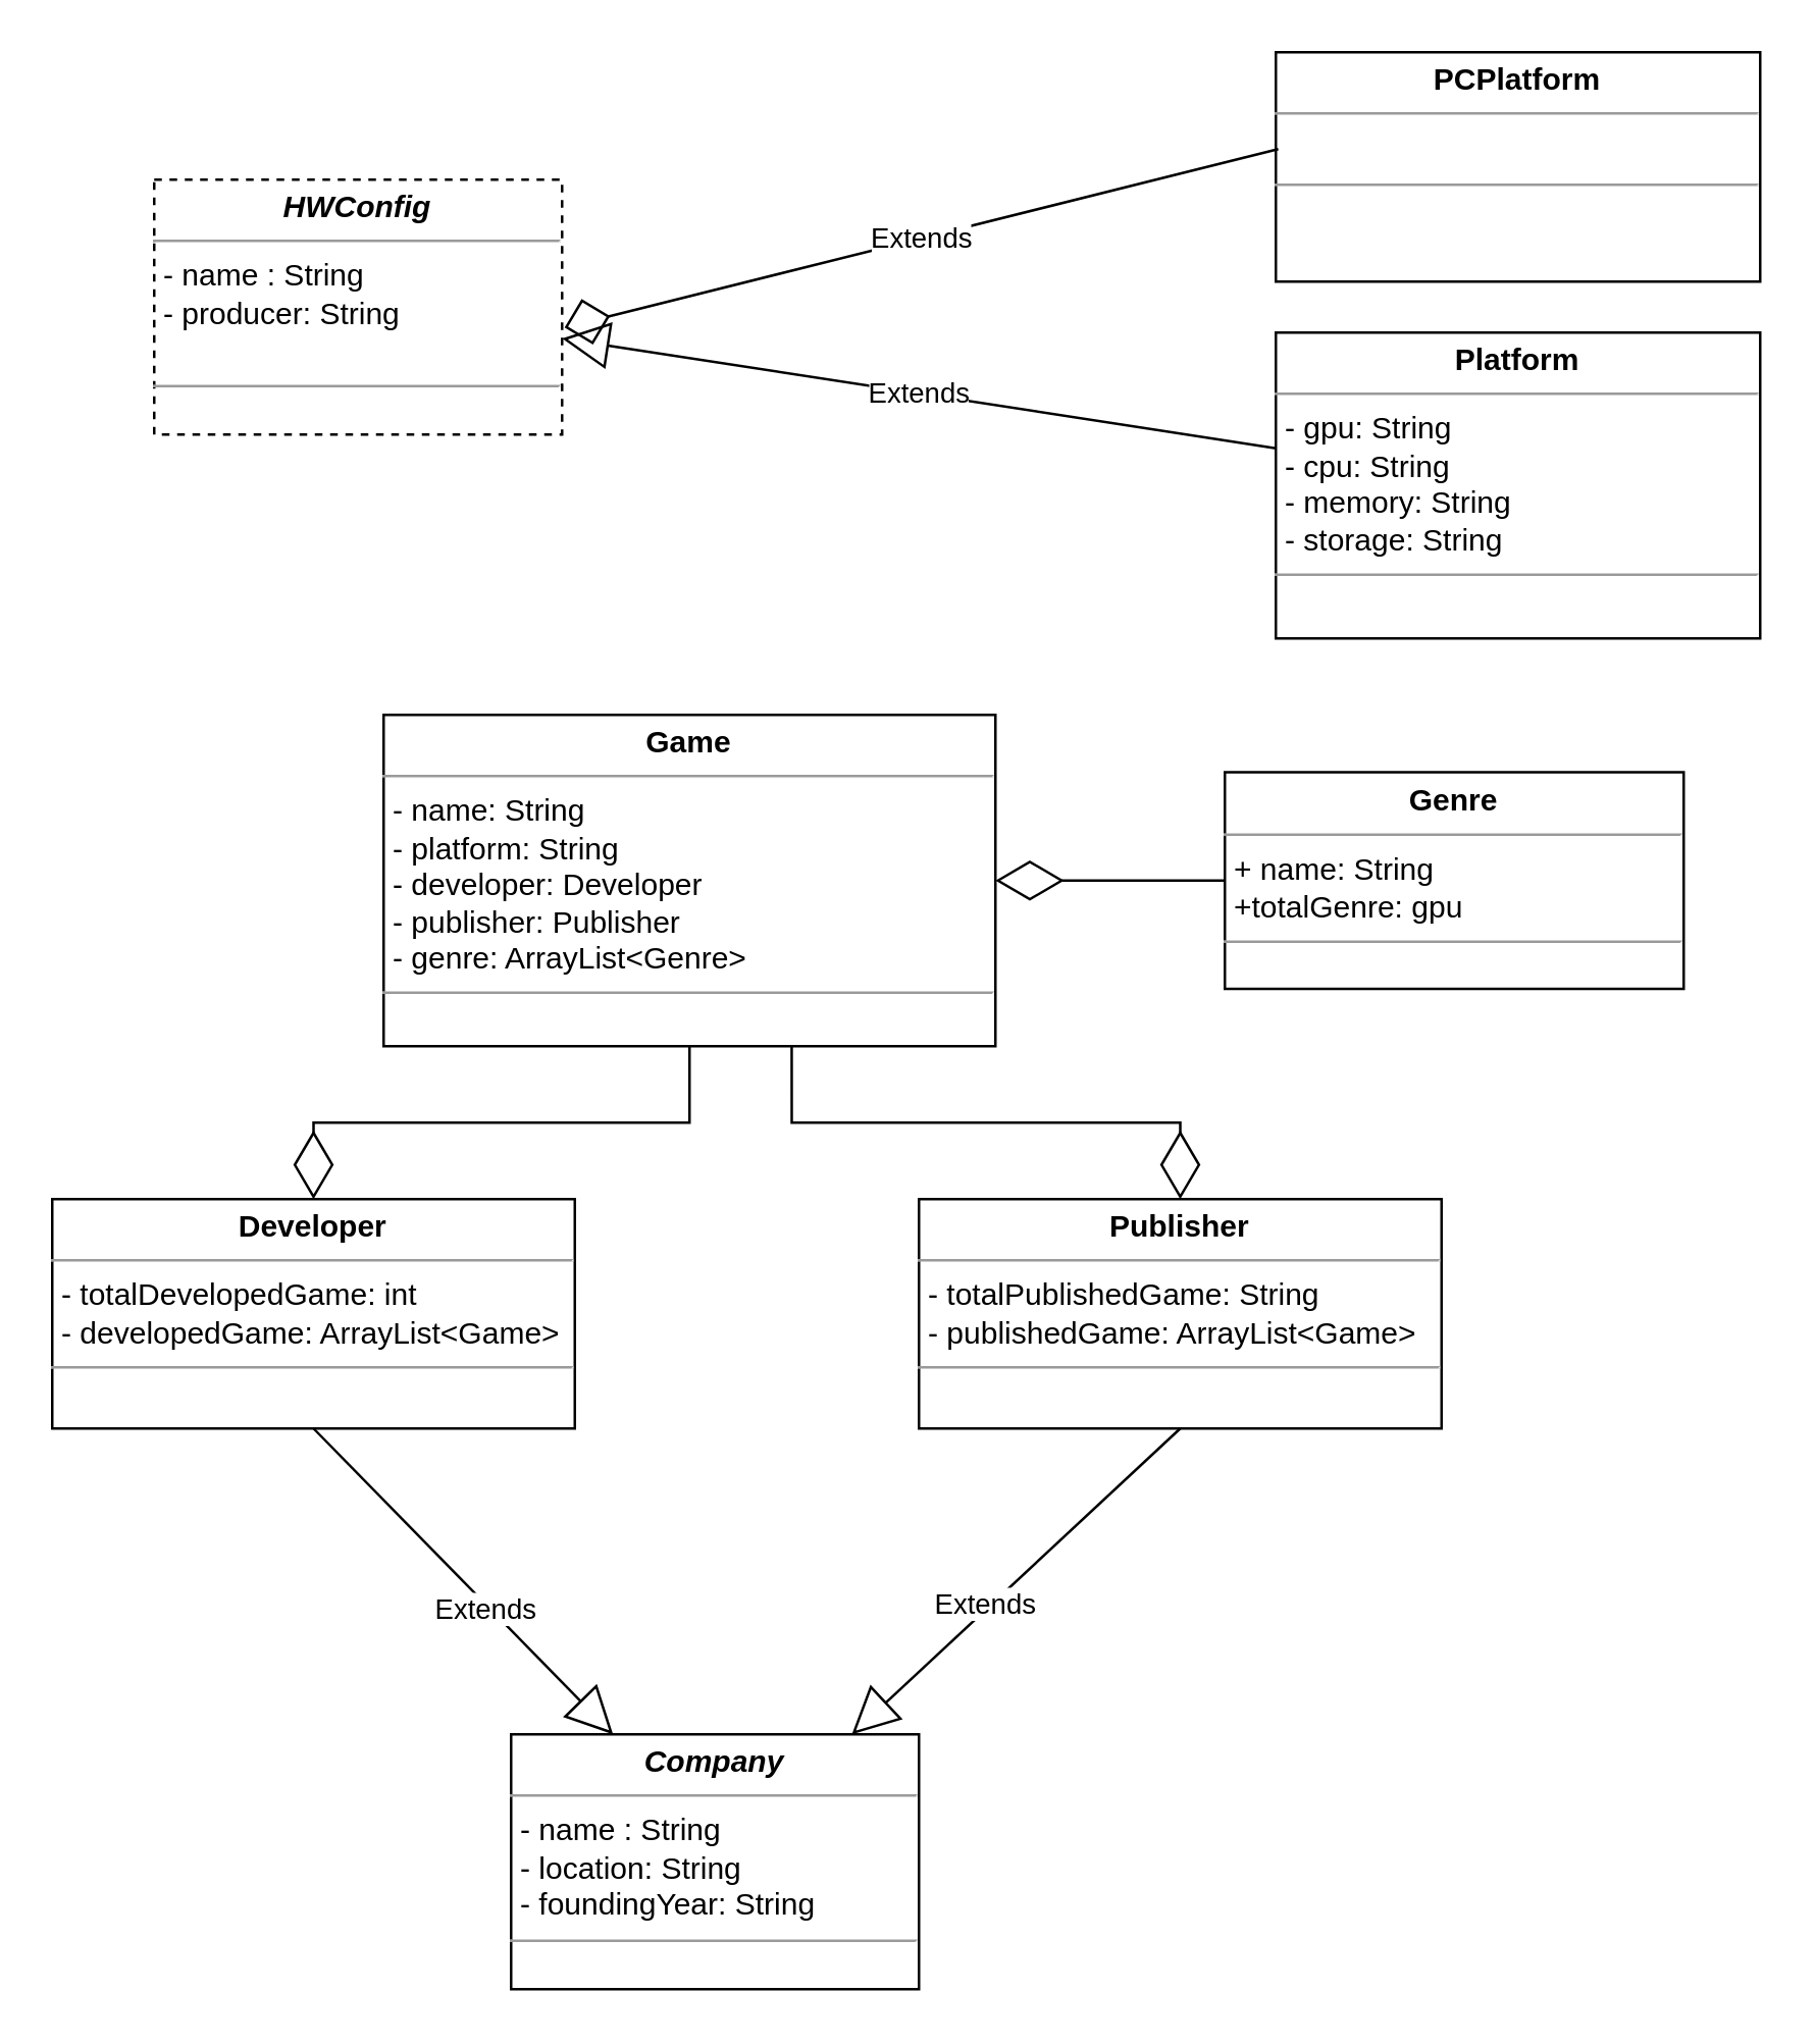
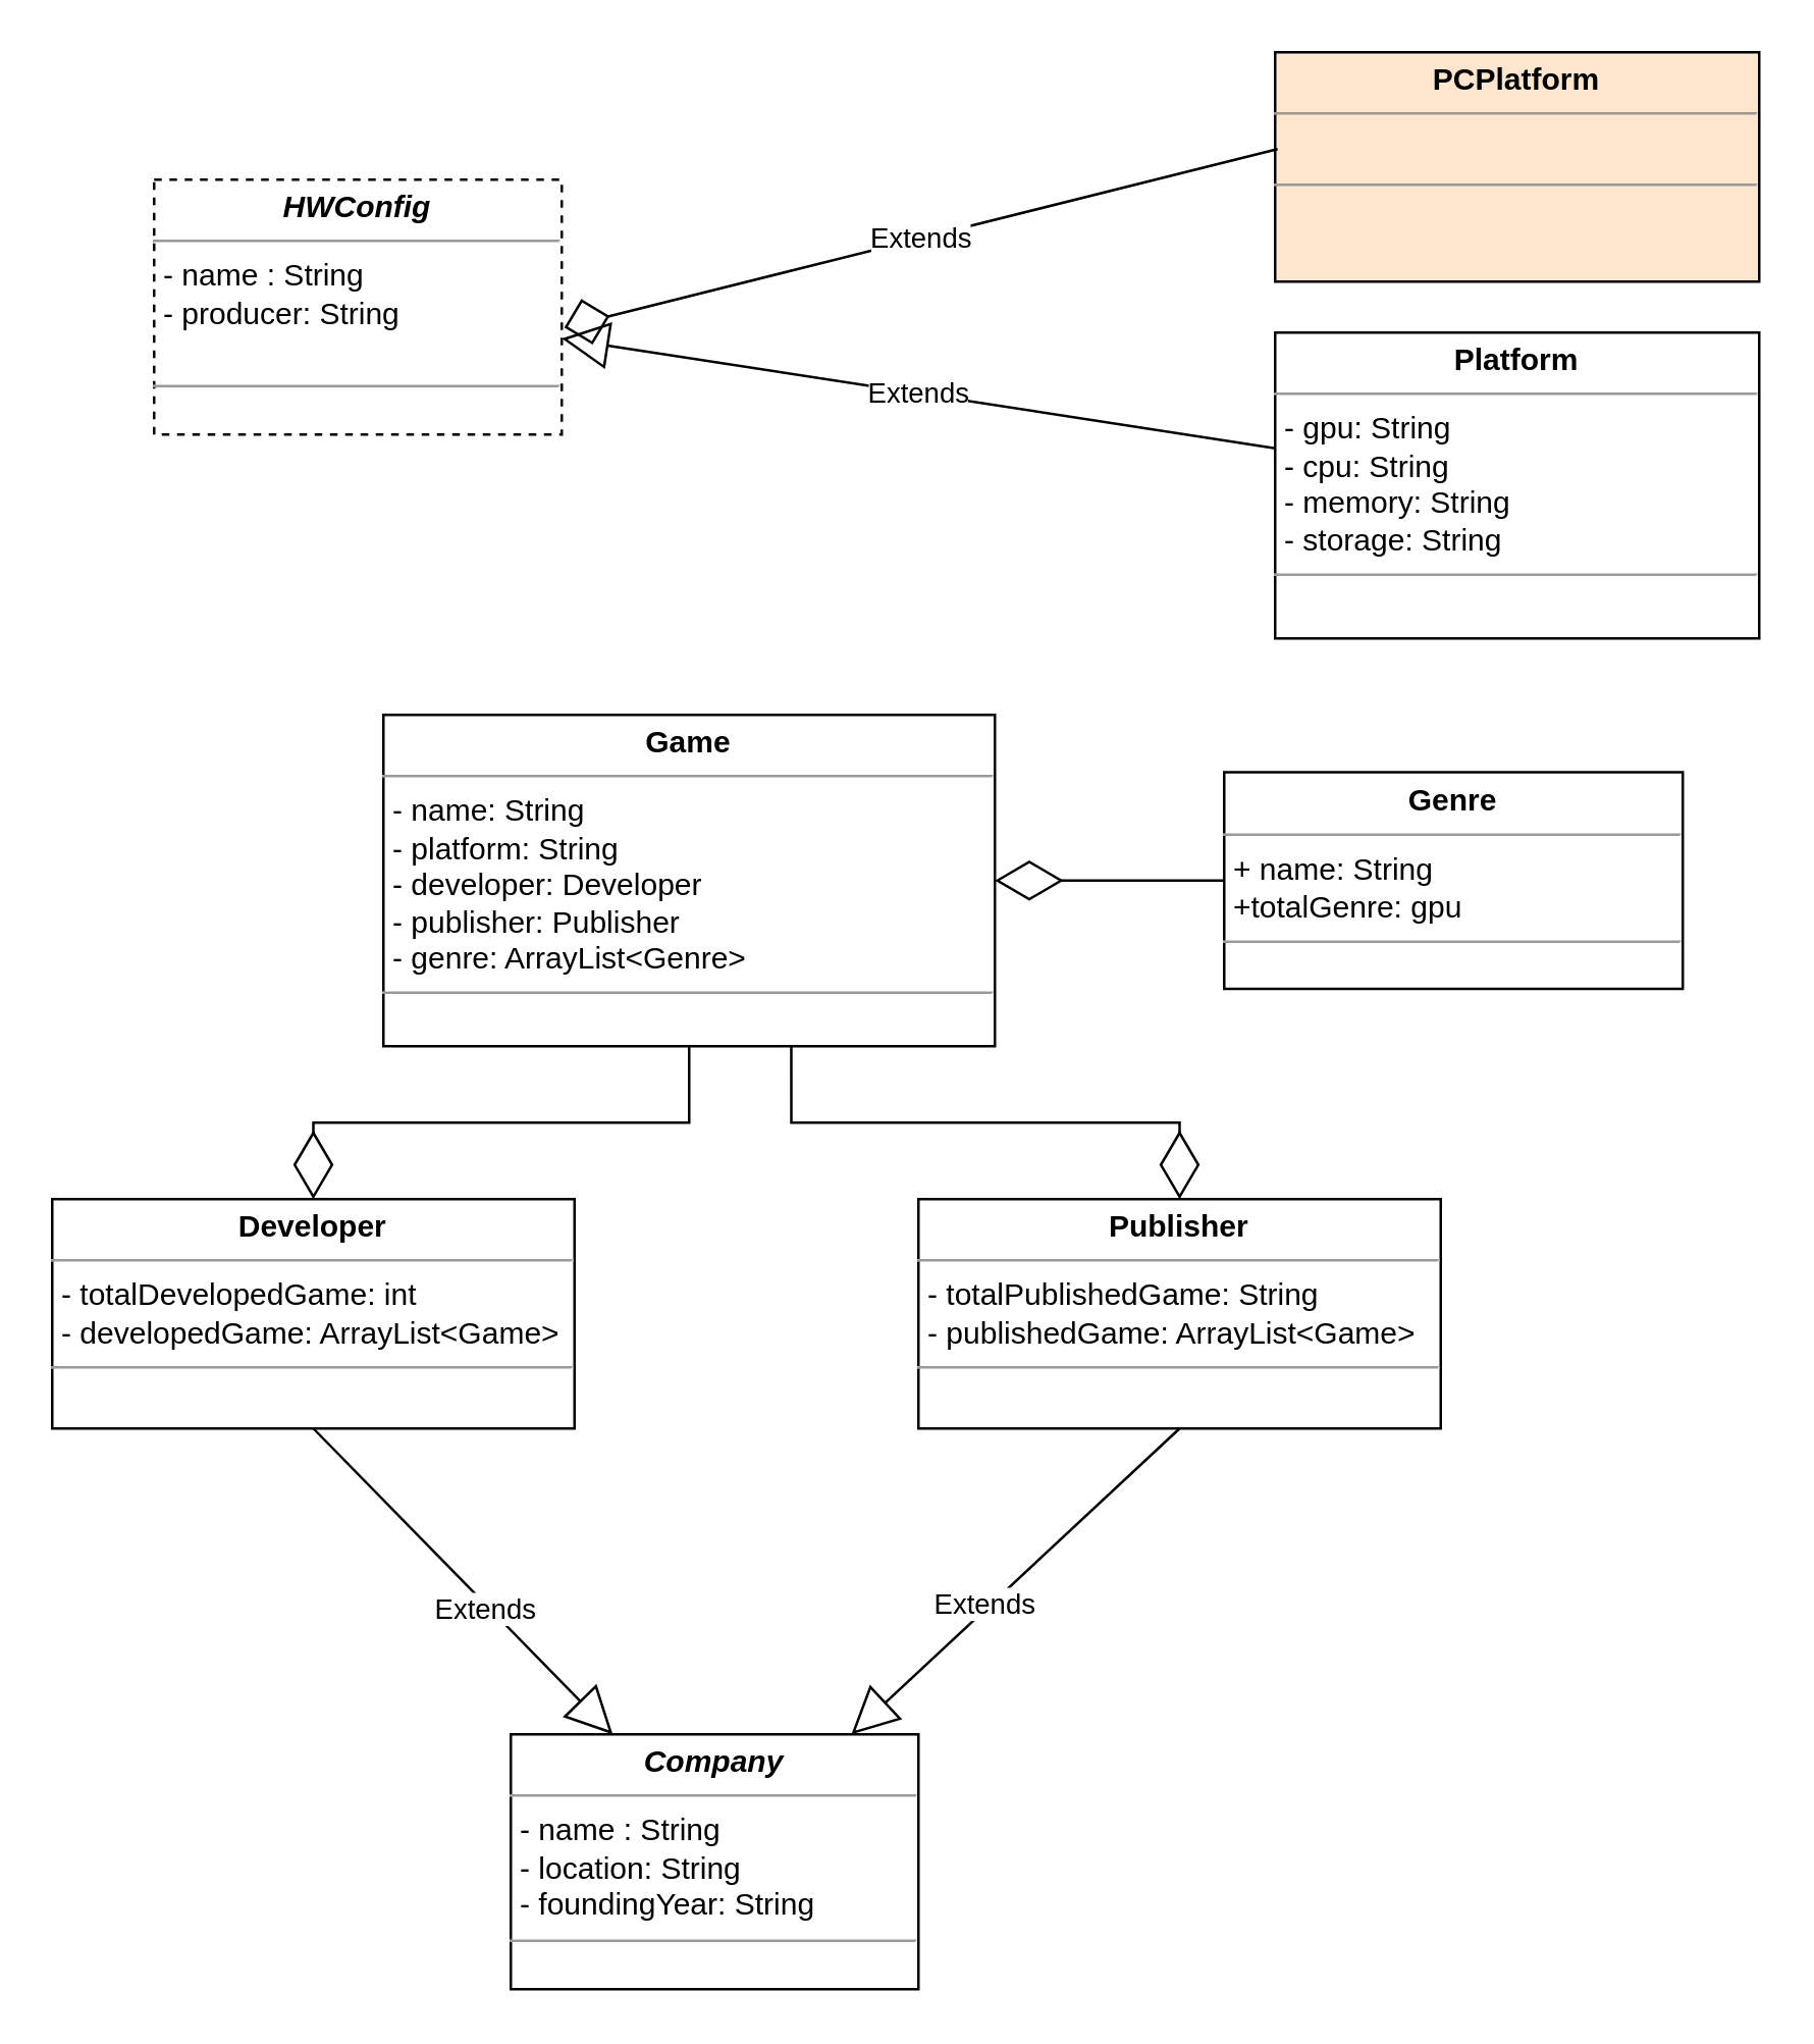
- <mxCell id="8" value="&lt;p style=&quot;margin: 0px ; margin-top: 4px ; text-align: center&quot;&gt;&lt;b&gt;PCPlatform&lt;/b&gt;&lt;/p&gt;&lt;hr size=&quot;1&quot;&gt;&lt;p style=&quot;margin: 0px ; margin-left: 4px&quot;&gt;&lt;br&gt;&lt;/p&gt;&lt;hr size=&quot;1&quot;&gt;&lt;p style=&quot;margin: 0px ; margin-left: 4px&quot;&gt;&lt;br&gt;&lt;/p&gt;&lt;p style=&quot;margin: 0px ; margin-left: 4px&quot;&gt;&lt;br&gt;&lt;/p&gt;" style="verticalAlign=top;align=left;overflow=fill;fontSize=12;fontFamily=Helvetica;html=1;" vertex="1" parent="1"><mxGeometry x="500" y="20" width="190" height="90" as="geometry" /></mxCell>
+ <mxCell id="8" value="&lt;p style=&quot;margin: 0px ; margin-top: 4px ; text-align: center&quot;&gt;&lt;b&gt;PCPlatform&lt;/b&gt;&lt;/p&gt;&lt;hr size=&quot;1&quot;&gt;&lt;p style=&quot;margin: 0px ; margin-left: 4px&quot;&gt;&lt;br&gt;&lt;/p&gt;&lt;hr size=&quot;1&quot;&gt;&lt;p style=&quot;margin: 0px ; margin-left: 4px&quot;&gt;&lt;br&gt;&lt;/p&gt;&lt;p style=&quot;margin: 0px ; margin-left: 4px&quot;&gt;&lt;br&gt;&lt;/p&gt;" style="verticalAlign=top;align=left;overflow=fill;fontSize=12;fontFamily=Helvetica;html=1;fillColor=#ffe6cc;" vertex="1" parent="1"><mxGeometry x="500" y="20" width="190" height="90" as="geometry" /></mxCell>
